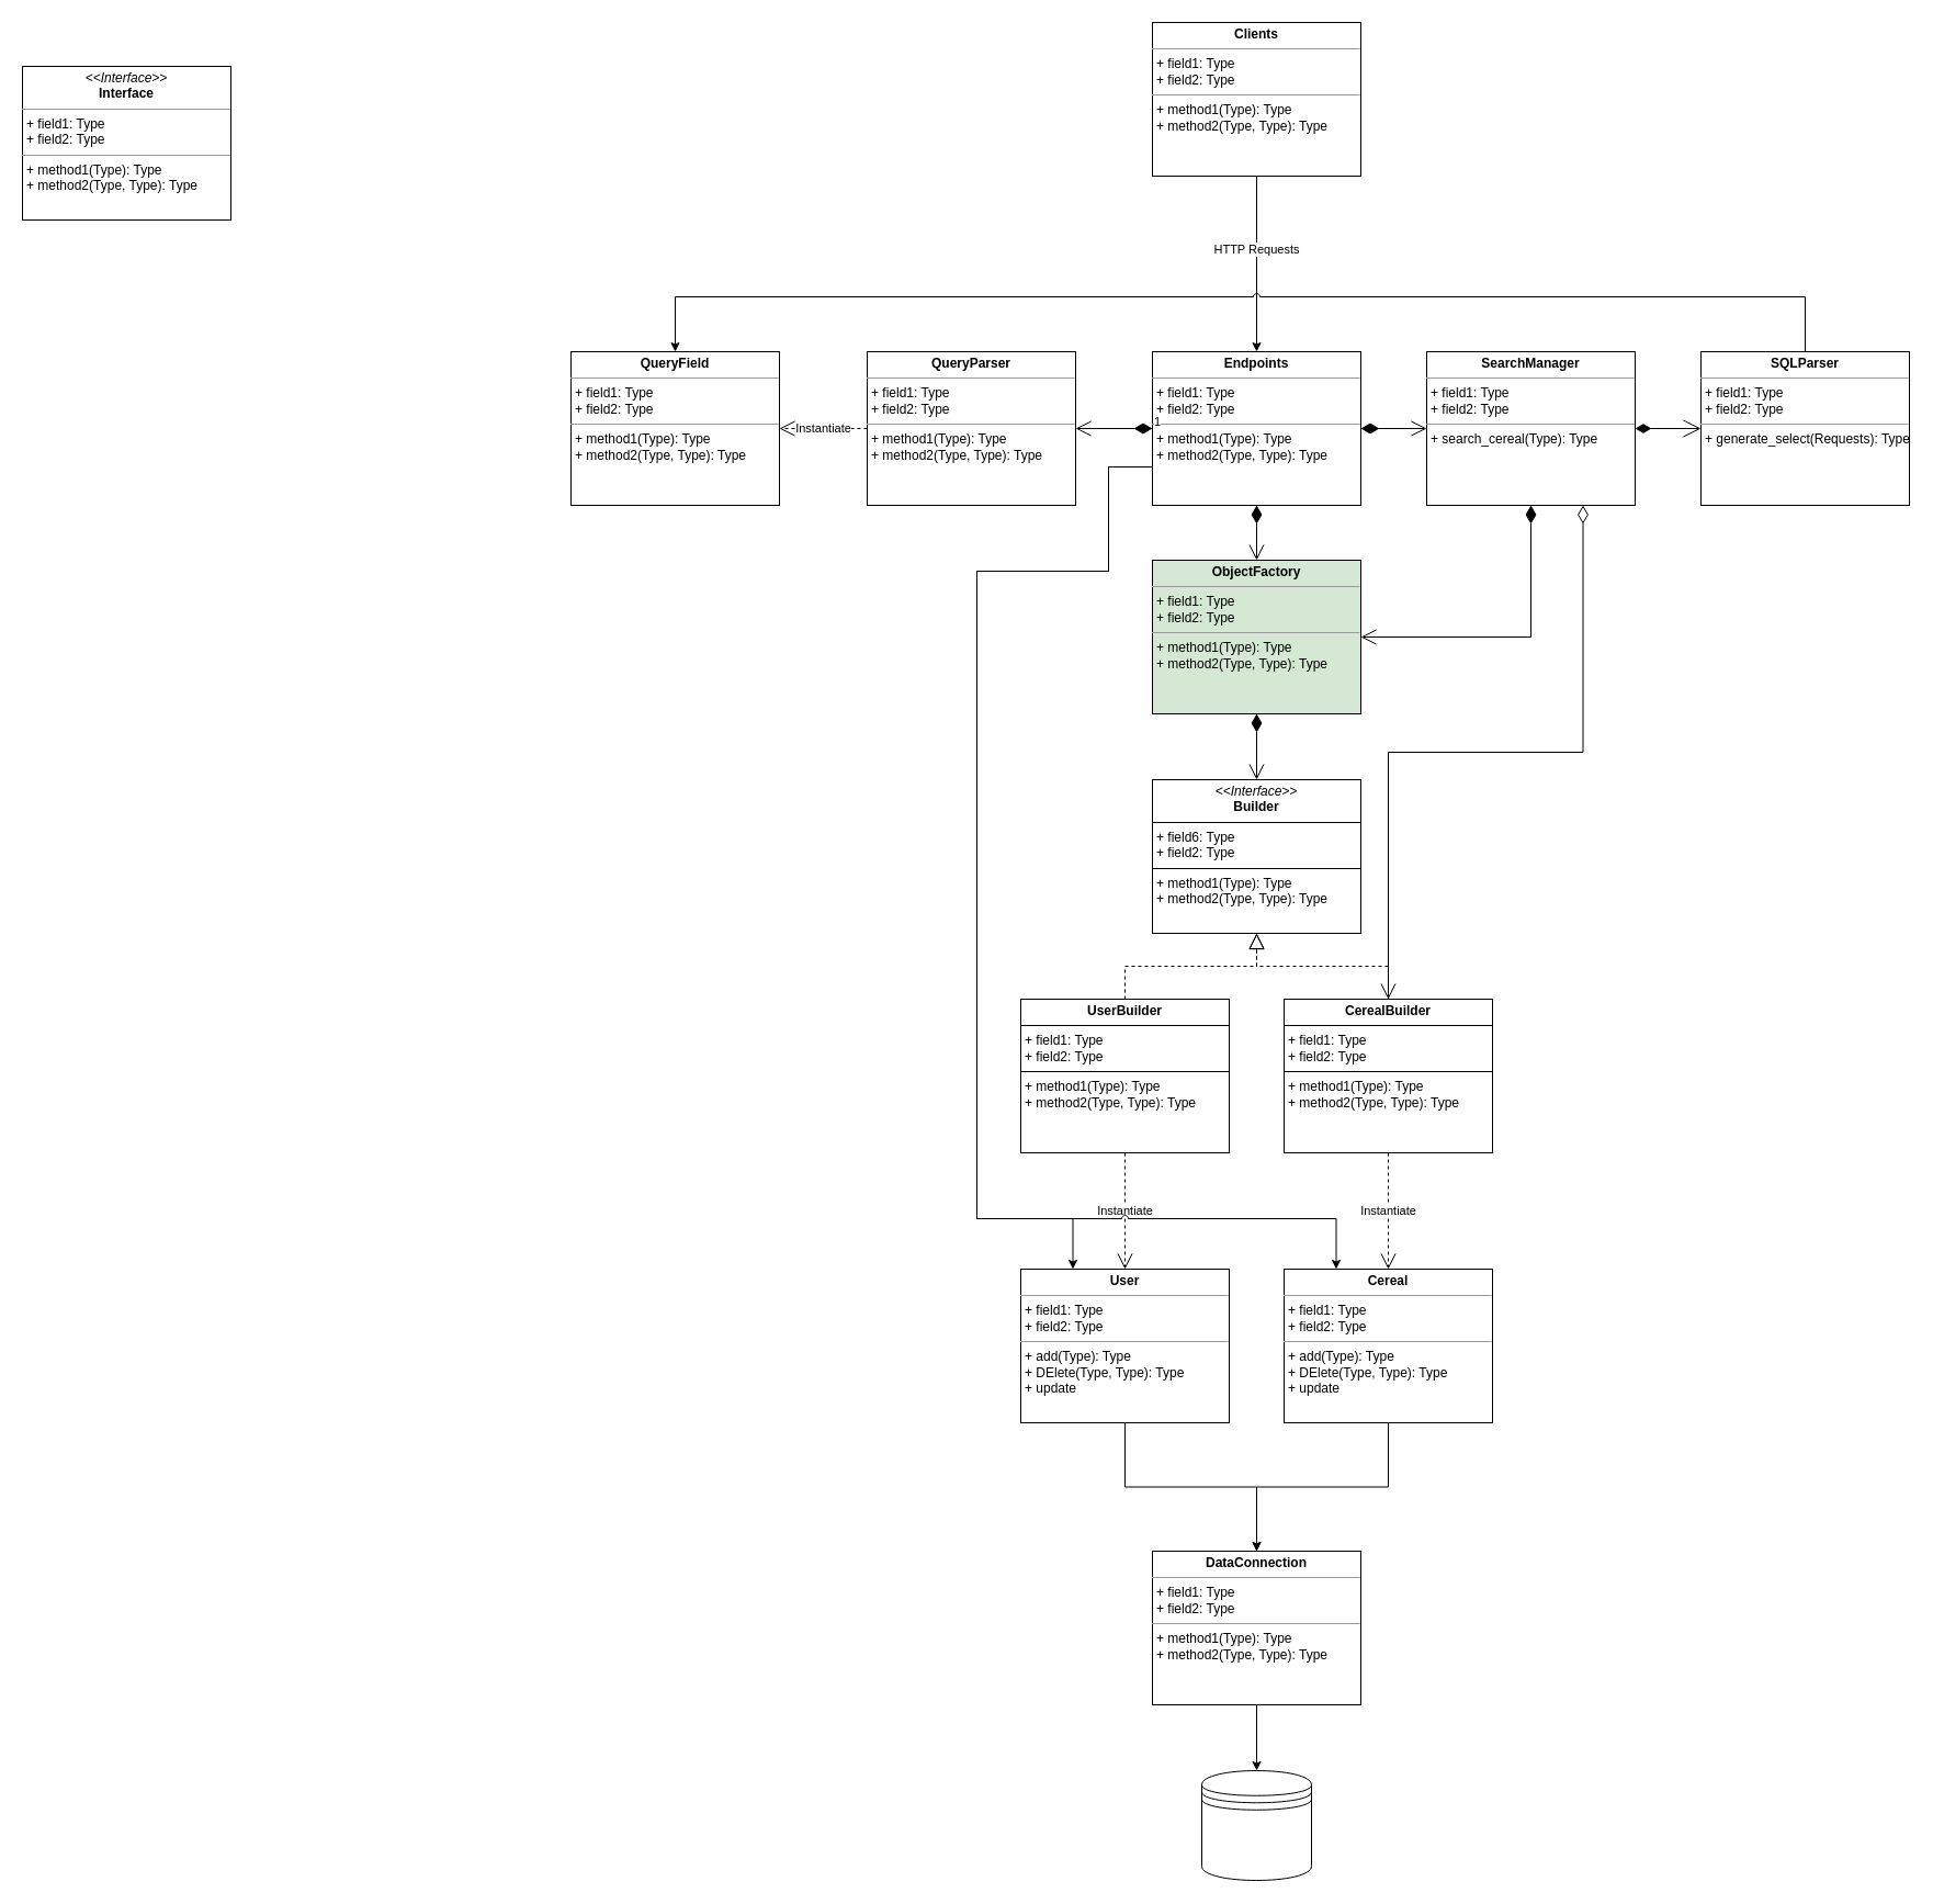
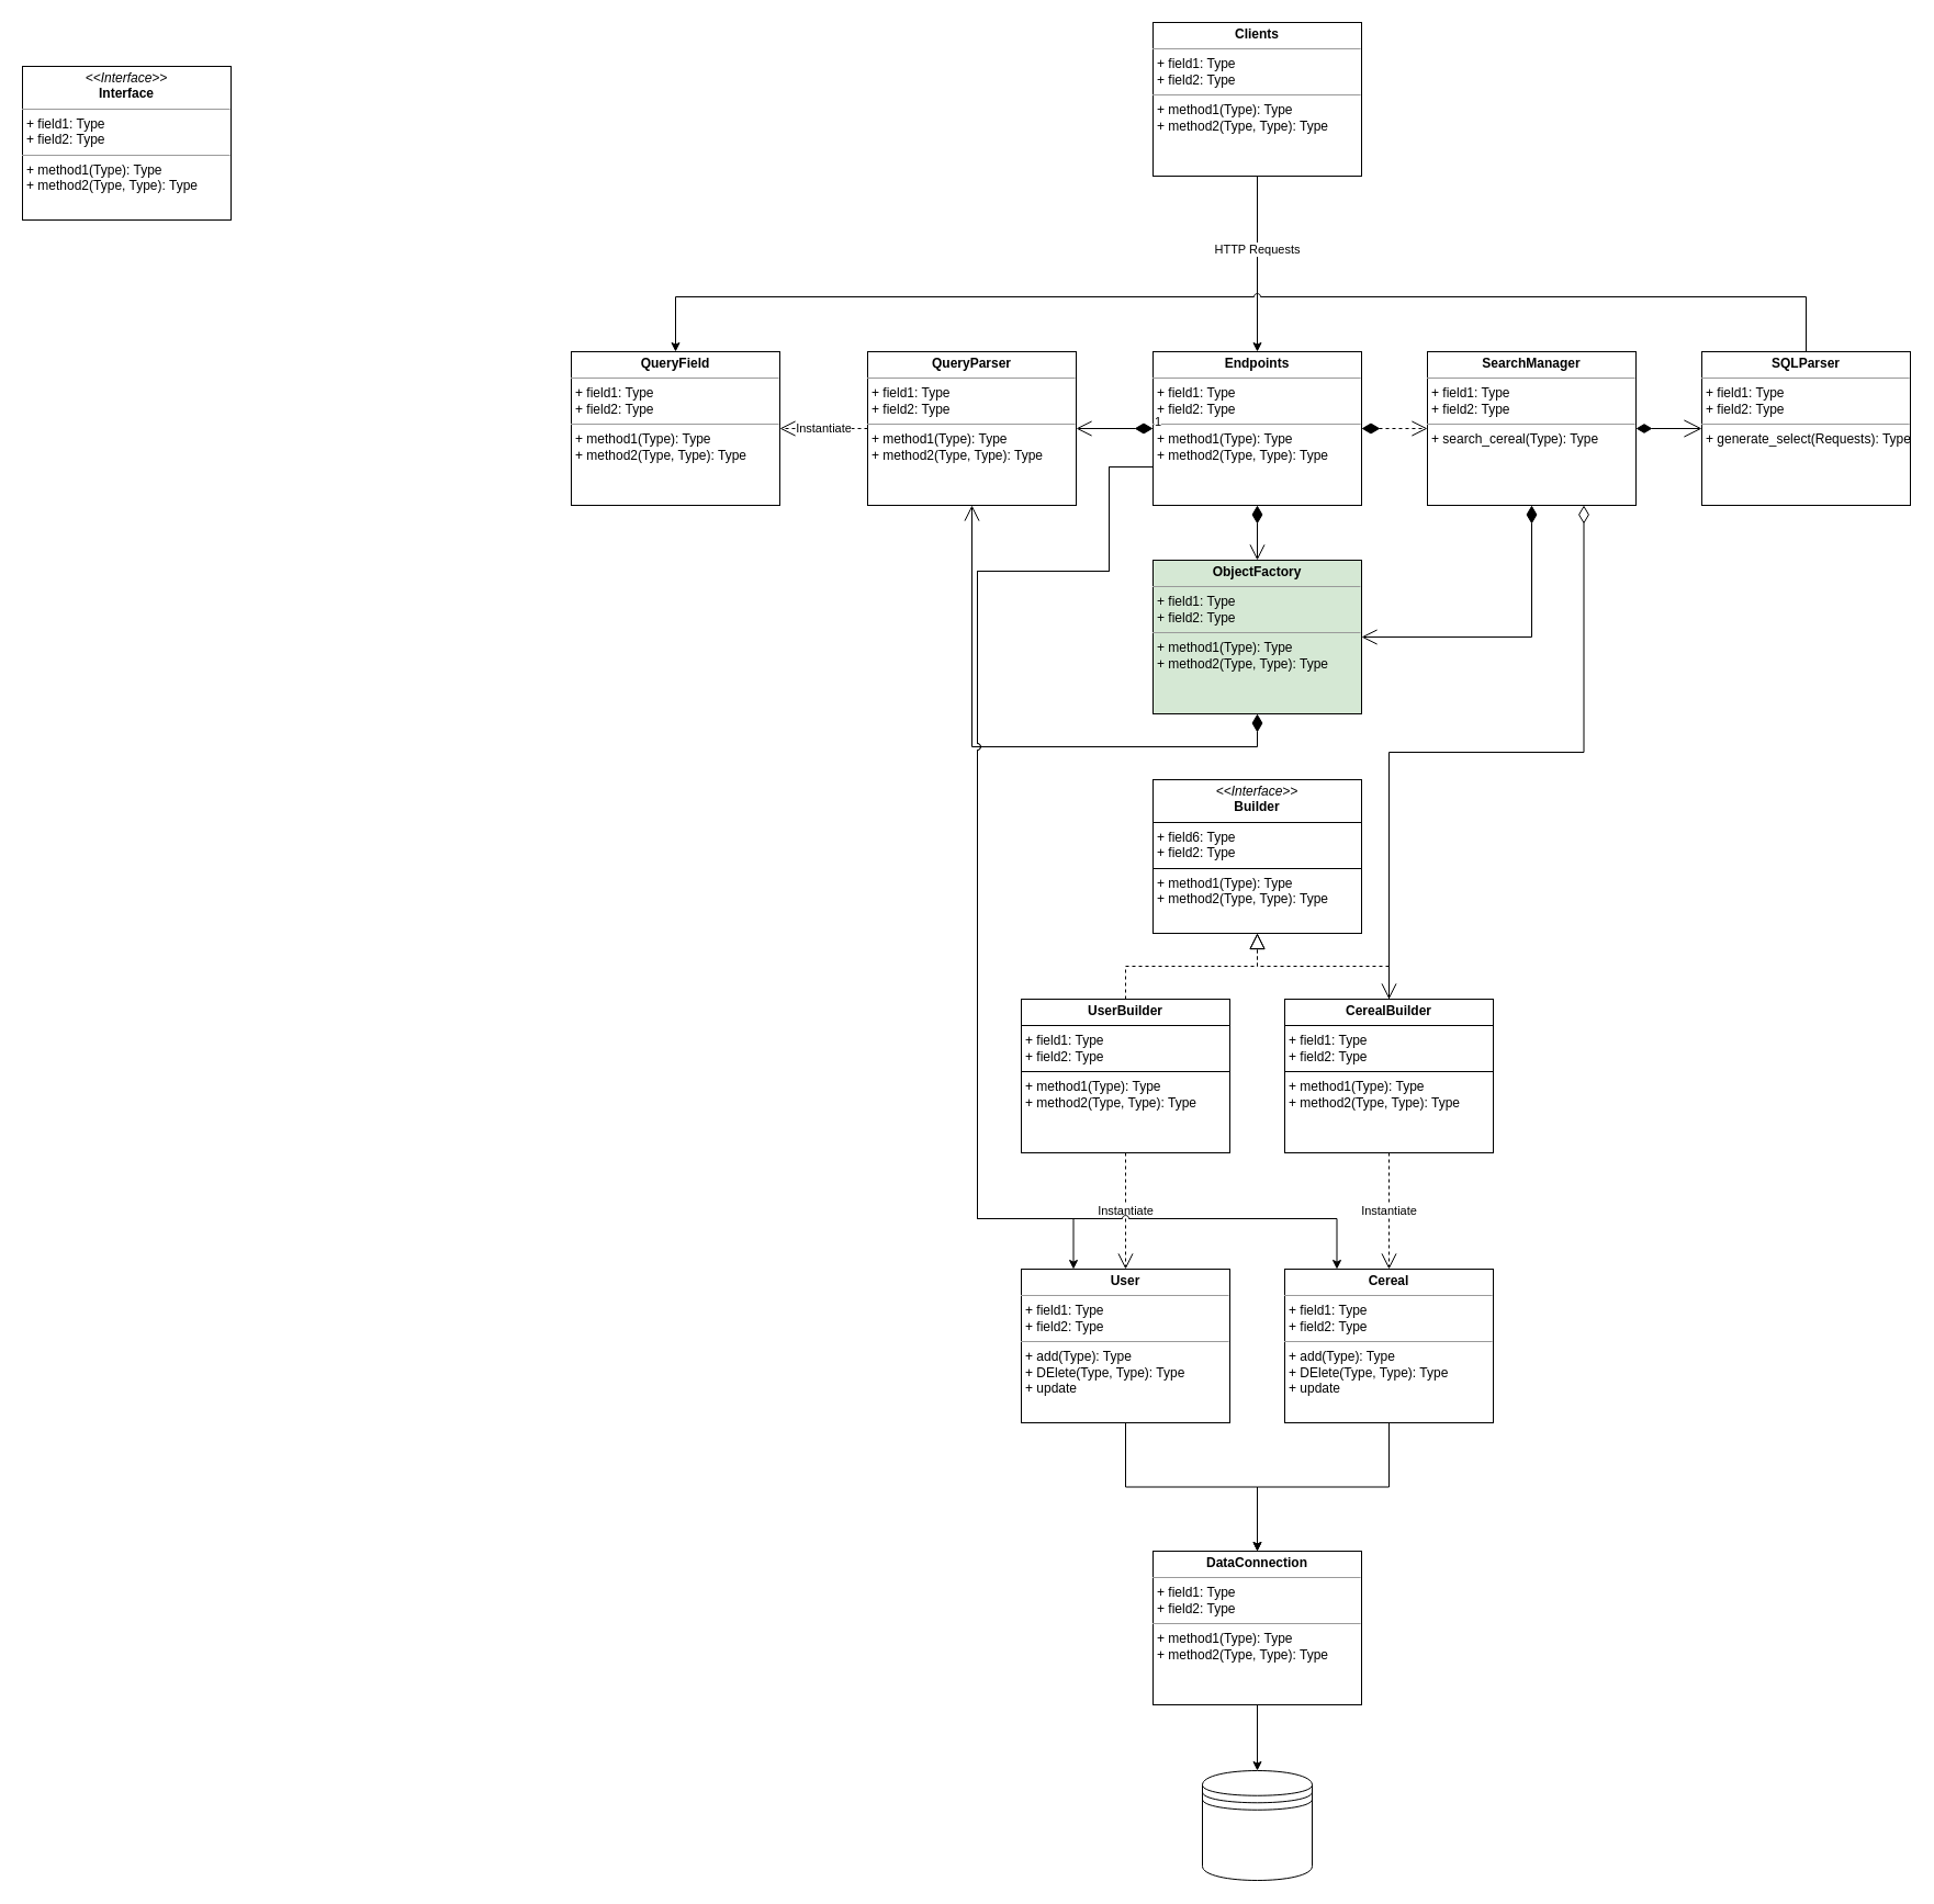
- <mxCell id="3" style="edgeStyle=orthogonalEdgeStyle;rounded=0;orthogonalLoop=1;jettySize=auto;html=1;entryX=0;entryY=0.5;entryDx=0;entryDy=0;startArrow=diamondThin;startFill=1;endArrow=open;endFill=0;endSize=12;startSize=14;" edge="1" parent="1" source="4" target="22"><mxGeometry relative="1" as="geometry" /></mxCell>
+ <mxCell id="3" style="edgeStyle=orthogonalEdgeStyle;rounded=0;orthogonalLoop=1;jettySize=auto;html=1;entryX=0;entryY=0.5;entryDx=0;entryDy=0;startArrow=diamondThin;startFill=1;endArrow=open;endFill=0;endSize=12;startSize=14;dashed=1;" edge="1" parent="1" source="4" target="22"><mxGeometry relative="1" as="geometry" /></mxCell>
- <mxCell id="32" style="rounded=0;orthogonalLoop=1;jettySize=auto;html=1;entryX=0.5;entryY=0;entryDx=0;entryDy=0;exitX=0.5;exitY=1;exitDx=0;exitDy=0;startArrow=diamondThin;startFill=1;endSize=12;startSize=14;endArrow=open;endFill=0;edgeStyle=orthogonalEdgeStyle;" edge="1" parent="1" source="16" target="25"><mxGeometry relative="1" as="geometry"><mxPoint x="1405" y="470" as="sourcePoint" /><mxPoint x="1250" y="590" as="targetPoint" /></mxGeometry></mxCell>
+ <mxCell id="32" style="rounded=0;orthogonalLoop=1;jettySize=auto;html=1;exitX=0.5;exitY=1;exitDx=0;exitDy=0;startArrow=diamondThin;startFill=1;endSize=12;startSize=14;endArrow=open;endFill=0;edgeStyle=orthogonalEdgeStyle;" edge="1" parent="1" source="16" target="10"><mxGeometry relative="1" as="geometry"><mxPoint x="1405" y="470" as="sourcePoint" /><mxPoint x="1250" y="590" as="targetPoint" /></mxGeometry></mxCell>
